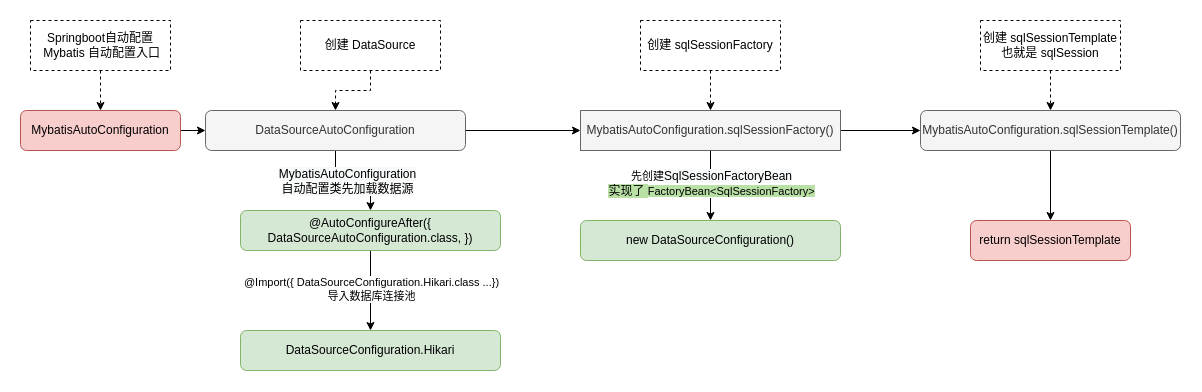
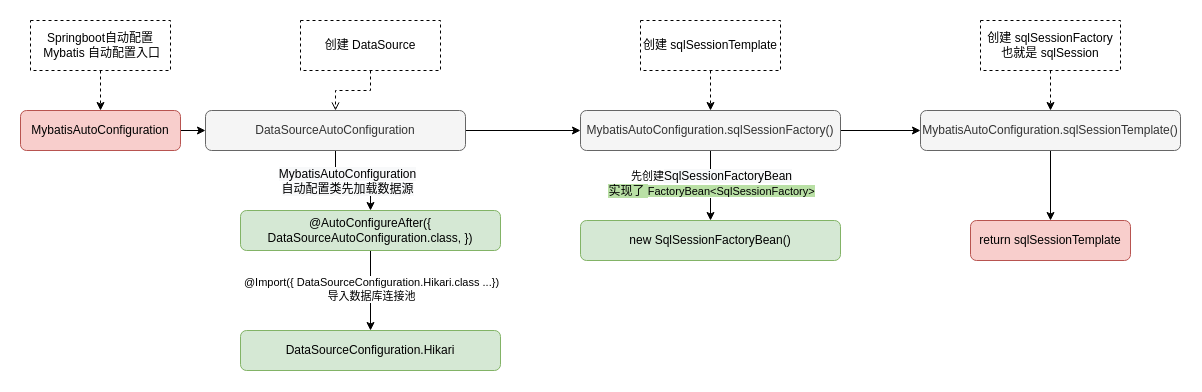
- <mxCell id="12" value="创建 sqlSessionFactory" style="text;html=1;fillColor=none;align=center;verticalAlign=middle;whiteSpace=wrap;rounded=0;dashed=1;strokeColor=#000000;" parent="1" vertex="1"><mxGeometry x="640" y="20" width="140" height="50" as="geometry" /></mxCell>
+ <mxCell id="12" value="创建 sqlSessionTemplate" style="text;html=1;fillColor=none;align=center;verticalAlign=middle;whiteSpace=wrap;rounded=0;dashed=1;strokeColor=#000000;" parent="1" vertex="1"><mxGeometry x="640" y="20" width="140" height="50" as="geometry" /></mxCell>
- <mxCell id="27" value="创建 sqlSessionTemplate&lt;br&gt;也就是 sqlSession" style="text;html=1;fillColor=none;align=center;verticalAlign=middle;whiteSpace=wrap;rounded=0;dashed=1;strokeColor=#000000;" parent="1" vertex="1"><mxGeometry x="980" y="20" width="140" height="50" as="geometry" /></mxCell>
+ <mxCell id="27" value="创建 sqlSessionFactory&lt;br&gt;也就是 sqlSession" style="text;html=1;fillColor=none;align=center;verticalAlign=middle;whiteSpace=wrap;rounded=0;dashed=1;strokeColor=#000000;" parent="1" vertex="1"><mxGeometry x="980" y="20" width="140" height="50" as="geometry" /></mxCell>
- <mxCell id="18" value="" style="edgeStyle=orthogonalEdgeStyle;rounded=0;orthogonalLoop=1;jettySize=auto;html=1;startArrow=none;startFill=0;endArrow=classic;endFill=1;strokeColor=#000000;dashed=1;" parent="1" source="19" target="17" edge="1"><mxGeometry relative="1" as="geometry" /></mxCell>
+ <mxCell id="18" value="" style="edgeStyle=orthogonalEdgeStyle;rounded=0;orthogonalLoop=1;jettySize=auto;html=1;startArrow=none;startFill=0;endArrow=open;endFill=1;strokeColor=#000000;dashed=1;" parent="1" source="19" target="17" edge="1"><mxGeometry relative="1" as="geometry" /></mxCell>
- <mxCell id="10" value="MybatisAutoConfiguration.sqlSessionFactory()" style="whiteSpace=wrap;html=1;strokeColor=#666666;fillColor=#f5f5f5;fontColor=#333333;rounded=0;" parent="1" vertex="1"><mxGeometry x="580" y="110" width="260" height="40" as="geometry" /></mxCell>
+ <mxCell id="10" value="MybatisAutoConfiguration.sqlSessionFactory()" style="rounded=1;whiteSpace=wrap;html=1;strokeColor=#666666;fillColor=#f5f5f5;fontColor=#333333;" parent="1" vertex="1"><mxGeometry x="580" y="110" width="260" height="40" as="geometry" /></mxCell>
- <mxCell id="13" value="new DataSourceConfiguration()" style="rounded=1;whiteSpace=wrap;html=1;strokeColor=#82b366;fillColor=#d5e8d4;" parent="1" vertex="1"><mxGeometry x="580" y="220" width="260" height="40" as="geometry" /></mxCell>
+ <mxCell id="13" value="new SqlSessionFactoryBean()" style="rounded=1;whiteSpace=wrap;html=1;strokeColor=#82b366;fillColor=#d5e8d4;" parent="1" vertex="1"><mxGeometry x="580" y="220" width="260" height="40" as="geometry" /></mxCell>
